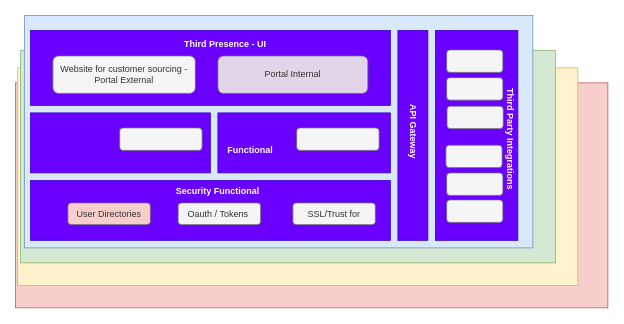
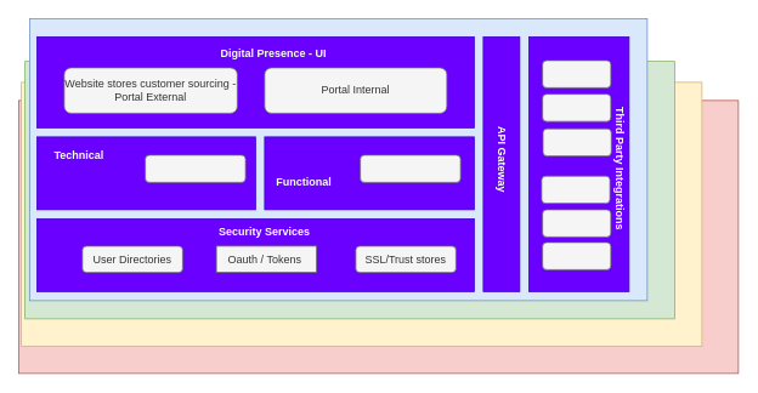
- <mxCell id="25" value="Third Presence - UI" style="text;html=1;strokeColor=none;fillColor=none;align=center;verticalAlign=middle;whiteSpace=wrap;rounded=0;fontStyle=1;fontColor=#FFFFFF;" vertex="1" parent="1"><mxGeometry x="200" y="44" width="200" height="30" as="geometry" /></mxCell>
+ <mxCell id="25" value="Digital Presence - UI" style="text;html=1;strokeColor=none;fillColor=none;align=center;verticalAlign=middle;whiteSpace=wrap;rounded=0;fontStyle=1;fontColor=#FFFFFF;" vertex="1" parent="1"><mxGeometry x="200" y="44" width="200" height="30" as="geometry" /></mxCell>
- <mxCell id="12" value="Website for customer sourcing - Portal External" style="rounded=1;whiteSpace=wrap;html=1;fillColor=#f5f5f5;fontColor=#333333;strokeColor=#666666;" vertex="1" parent="1"><mxGeometry x="70" y="74" width="190" height="50" as="geometry" /></mxCell>
+ <mxCell id="12" value="Website stores customer sourcing - Portal External" style="rounded=1;whiteSpace=wrap;html=1;fillColor=#f5f5f5;fontColor=#333333;strokeColor=#666666;" vertex="1" parent="1"><mxGeometry x="70" y="74" width="190" height="50" as="geometry" /></mxCell>
- <mxCell id="13" value="Portal Internal" style="rounded=1;whiteSpace=wrap;html=1;fillColor=#e1d5e7;fontColor=#333333;strokeColor=#666666;" vertex="1" parent="1"><mxGeometry x="290" y="74" width="200" height="50" as="geometry" /></mxCell>
+ <mxCell id="13" value="Portal Internal" style="rounded=1;whiteSpace=wrap;html=1;fillColor=#f5f5f5;fontColor=#333333;strokeColor=#666666;" vertex="1" parent="1"><mxGeometry x="290" y="74" width="200" height="50" as="geometry" /></mxCell>
+ <mxCell id="28" value="Technical" style="text;html=1;strokeColor=none;fillColor=none;align=center;verticalAlign=middle;whiteSpace=wrap;rounded=0;fontStyle=1;fontColor=#FFFFFF;" vertex="1" parent="1"><mxGeometry x="50" y="160" width="73" height="20" as="geometry" /></mxCell>
- <mxCell id="27" value="Security Functional" style="text;html=1;strokeColor=none;fillColor=none;align=center;verticalAlign=middle;whiteSpace=wrap;rounded=0;fontStyle=1;fontColor=#FFFFFF;" vertex="1" parent="1"><mxGeometry x="190" y="240" width="200" height="30" as="geometry" /></mxCell>
+ <mxCell id="27" value="Security Services" style="text;html=1;strokeColor=none;fillColor=none;align=center;verticalAlign=middle;whiteSpace=wrap;rounded=0;fontStyle=1;fontColor=#FFFFFF;" vertex="1" parent="1"><mxGeometry x="190" y="240" width="200" height="30" as="geometry" /></mxCell>
- <mxCell id="16" value="User Directories" style="rounded=1;whiteSpace=wrap;html=1;fillColor=#f8cecc;fontColor=#333333;strokeColor=#666666;" vertex="1" parent="1"><mxGeometry x="90" y="270" width="110" height="29" as="geometry" /></mxCell>
+ <mxCell id="16" value="User Directories" style="rounded=1;whiteSpace=wrap;html=1;fillColor=#f5f5f5;fontColor=#333333;strokeColor=#666666;" vertex="1" parent="1"><mxGeometry x="90" y="270" width="110" height="29" as="geometry" /></mxCell>
- <mxCell id="17" value="Oauth / Tokens&amp;nbsp;" style="rounded=1;whiteSpace=wrap;html=1;fillColor=#f5f5f5;fontColor=#333333;strokeColor=#666666;" vertex="1" parent="1"><mxGeometry x="237" y="270" width="110" height="29" as="geometry" /></mxCell>
+ <mxCell id="17" value="Oauth / Tokens&amp;nbsp;" style="whiteSpace=wrap;html=1;fillColor=#f5f5f5;fontColor=#333333;strokeColor=#666666;rounded=0;" vertex="1" parent="1"><mxGeometry x="237" y="270" width="110" height="29" as="geometry" /></mxCell>
- <mxCell id="18" value="SSL/Trust for" style="rounded=1;whiteSpace=wrap;html=1;fillColor=#f5f5f5;fontColor=#333333;strokeColor=#666666;" vertex="1" parent="1"><mxGeometry x="390" y="270" width="110" height="29" as="geometry" /></mxCell>
+ <mxCell id="18" value="SSL/Trust stores" style="rounded=1;whiteSpace=wrap;html=1;fillColor=#f5f5f5;fontColor=#333333;strokeColor=#666666;" vertex="1" parent="1"><mxGeometry x="390" y="270" width="110" height="29" as="geometry" /></mxCell>
